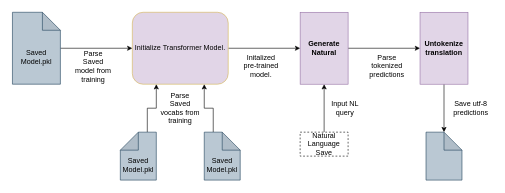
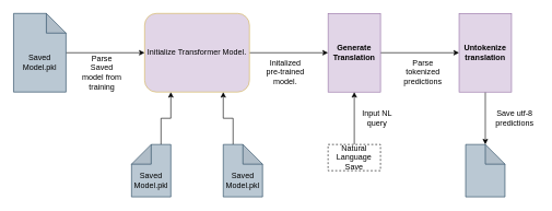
- <mxCell id="15" value="&lt;b&gt;Generate Natural&lt;/b&gt;" style="text;html=1;strokeColor=none;fillColor=none;align=center;verticalAlign=middle;whiteSpace=wrap;rounded=0;" vertex="1" parent="1"><mxGeometry x="510" y="30" width="60" height="100" as="geometry" /></mxCell>
+ <mxCell id="15" value="&lt;b&gt;Generate Translation&lt;/b&gt;" style="text;html=1;strokeColor=none;fillColor=none;align=center;verticalAlign=middle;whiteSpace=wrap;rounded=0;" vertex="1" parent="1"><mxGeometry x="510" y="30" width="60" height="100" as="geometry" /></mxCell>
- <mxCell id="24" value="Parse Saved vocabs from training" style="text;html=1;strokeColor=none;fillColor=none;align=center;verticalAlign=middle;whiteSpace=wrap;rounded=0;" vertex="1" parent="1"><mxGeometry x="265" y="150" width="70" height="60" as="geometry" /></mxCell>
